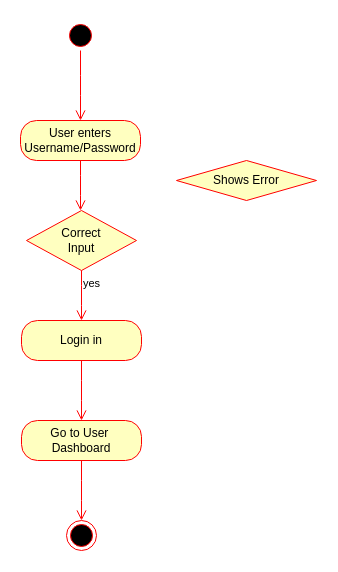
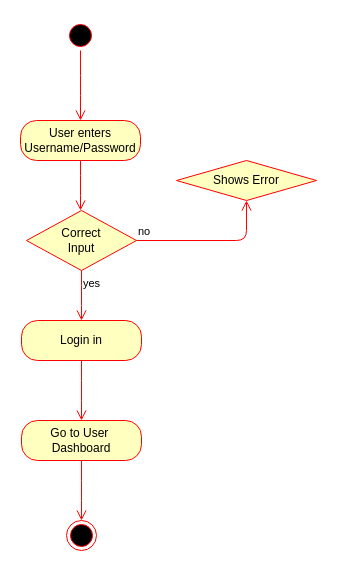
+ <mxCell id="7" value="no" style="edgeStyle=orthogonalEdgeStyle;html=1;align=left;verticalAlign=bottom;endArrow=open;endSize=8;strokeColor=#ff0000;exitX=1;exitY=0.5;exitDx=0;exitDy=0;entryX=0.5;entryY=1;entryDx=0;entryDy=0;" parent="1" source="6" target="14" edge="1"><mxGeometry x="-1" relative="1" as="geometry"><mxPoint x="226" y="220" as="targetPoint" /><Array as="points"><mxPoint x="246" y="240" /></Array></mxGeometry></mxCell>
